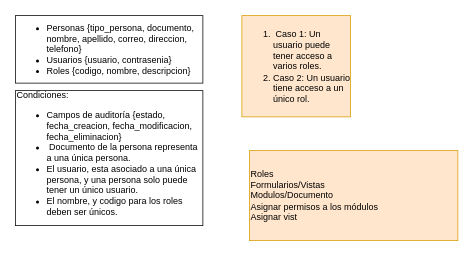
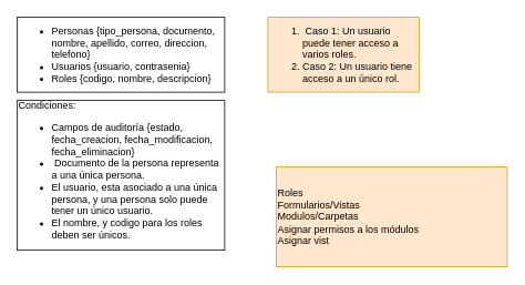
- <mxCell id="4" value="&lt;ol&gt;&lt;li&gt;&amp;nbsp;Caso 1: Un usuario puede tener acceso a varios roles.&amp;nbsp;&lt;/li&gt;&lt;li&gt;Caso 2: Un usuario tiene acceso a un único rol.&lt;/li&gt;&lt;/ol&gt;" style="rounded=0;whiteSpace=wrap;html=1;align=left;fillColor=#ffe6cc;strokeColor=#d79b00;" vertex="1" parent="1"><mxGeometry x="322" y="20" width="145" height="135" as="geometry" /></mxCell>
+ <mxCell id="4" value="&lt;ol&gt;&lt;li&gt;&amp;nbsp;Caso 1: Un usuario puede tener acceso a varios roles.&amp;nbsp;&lt;/li&gt;&lt;li&gt;Caso 2: Un usuario tiene acceso a un único rol.&lt;/li&gt;&lt;/ol&gt;" style="rounded=0;whiteSpace=wrap;html=1;align=left;fillColor=#ffe6cc;strokeColor=#d79b00;" vertex="1" parent="1"><mxGeometry x="322" y="20" width="182" height="90" as="geometry" /></mxCell>
- <mxCell id="5" value="Roles&lt;br&gt;Formularios/Vistas&lt;br&gt;Modulos/Documento&lt;br&gt;Asignar permisos a los módulos&lt;br&gt;Asignar vist" style="rounded=0;whiteSpace=wrap;html=1;align=left;fillColor=#ffe6cc;strokeColor=#d79b00;" vertex="1" parent="1"><mxGeometry x="332" y="200" width="278" height="120" as="geometry" /></mxCell>
+ <mxCell id="5" value="Roles&lt;br&gt;Formularios/Vistas&lt;br&gt;Modulos/Carpetas&lt;br&gt;Asignar permisos a los módulos&lt;br&gt;Asignar vist" style="rounded=0;whiteSpace=wrap;html=1;align=left;fillColor=#ffe6cc;strokeColor=#d79b00;" vertex="1" parent="1"><mxGeometry x="332" y="200" width="278" height="120" as="geometry" /></mxCell>
